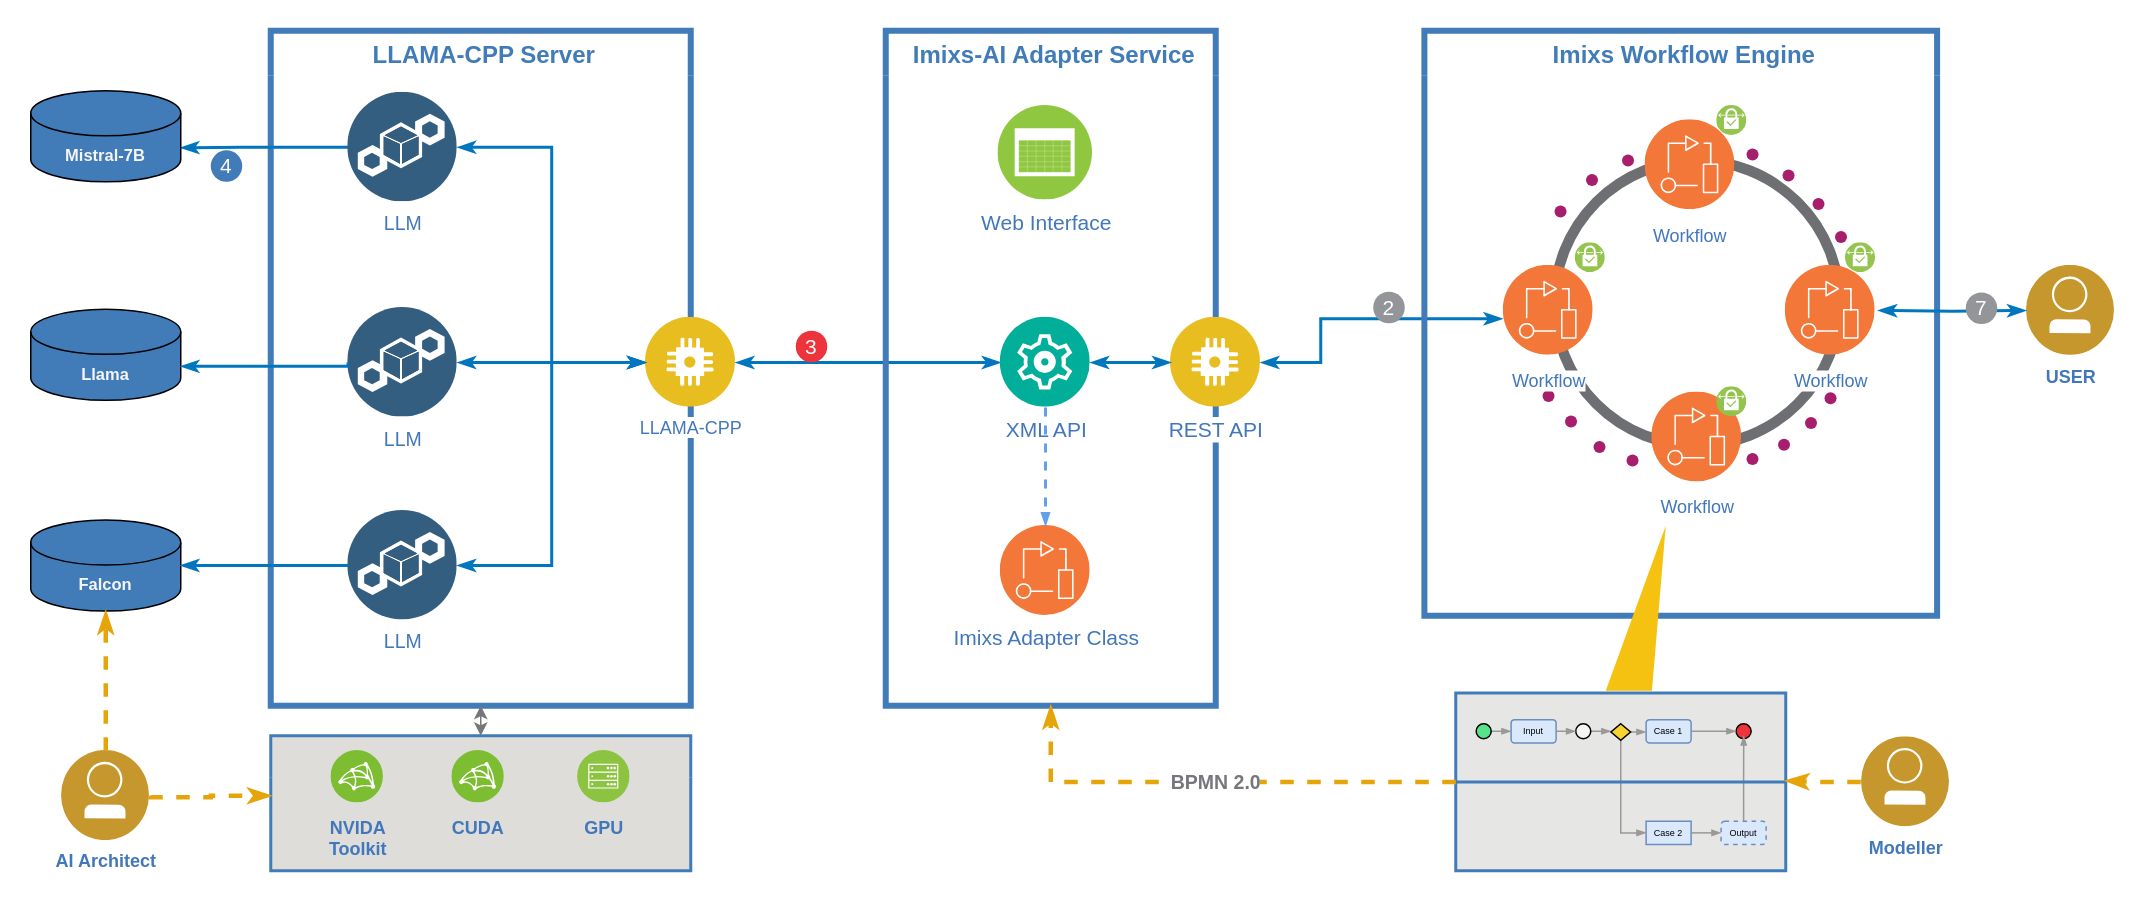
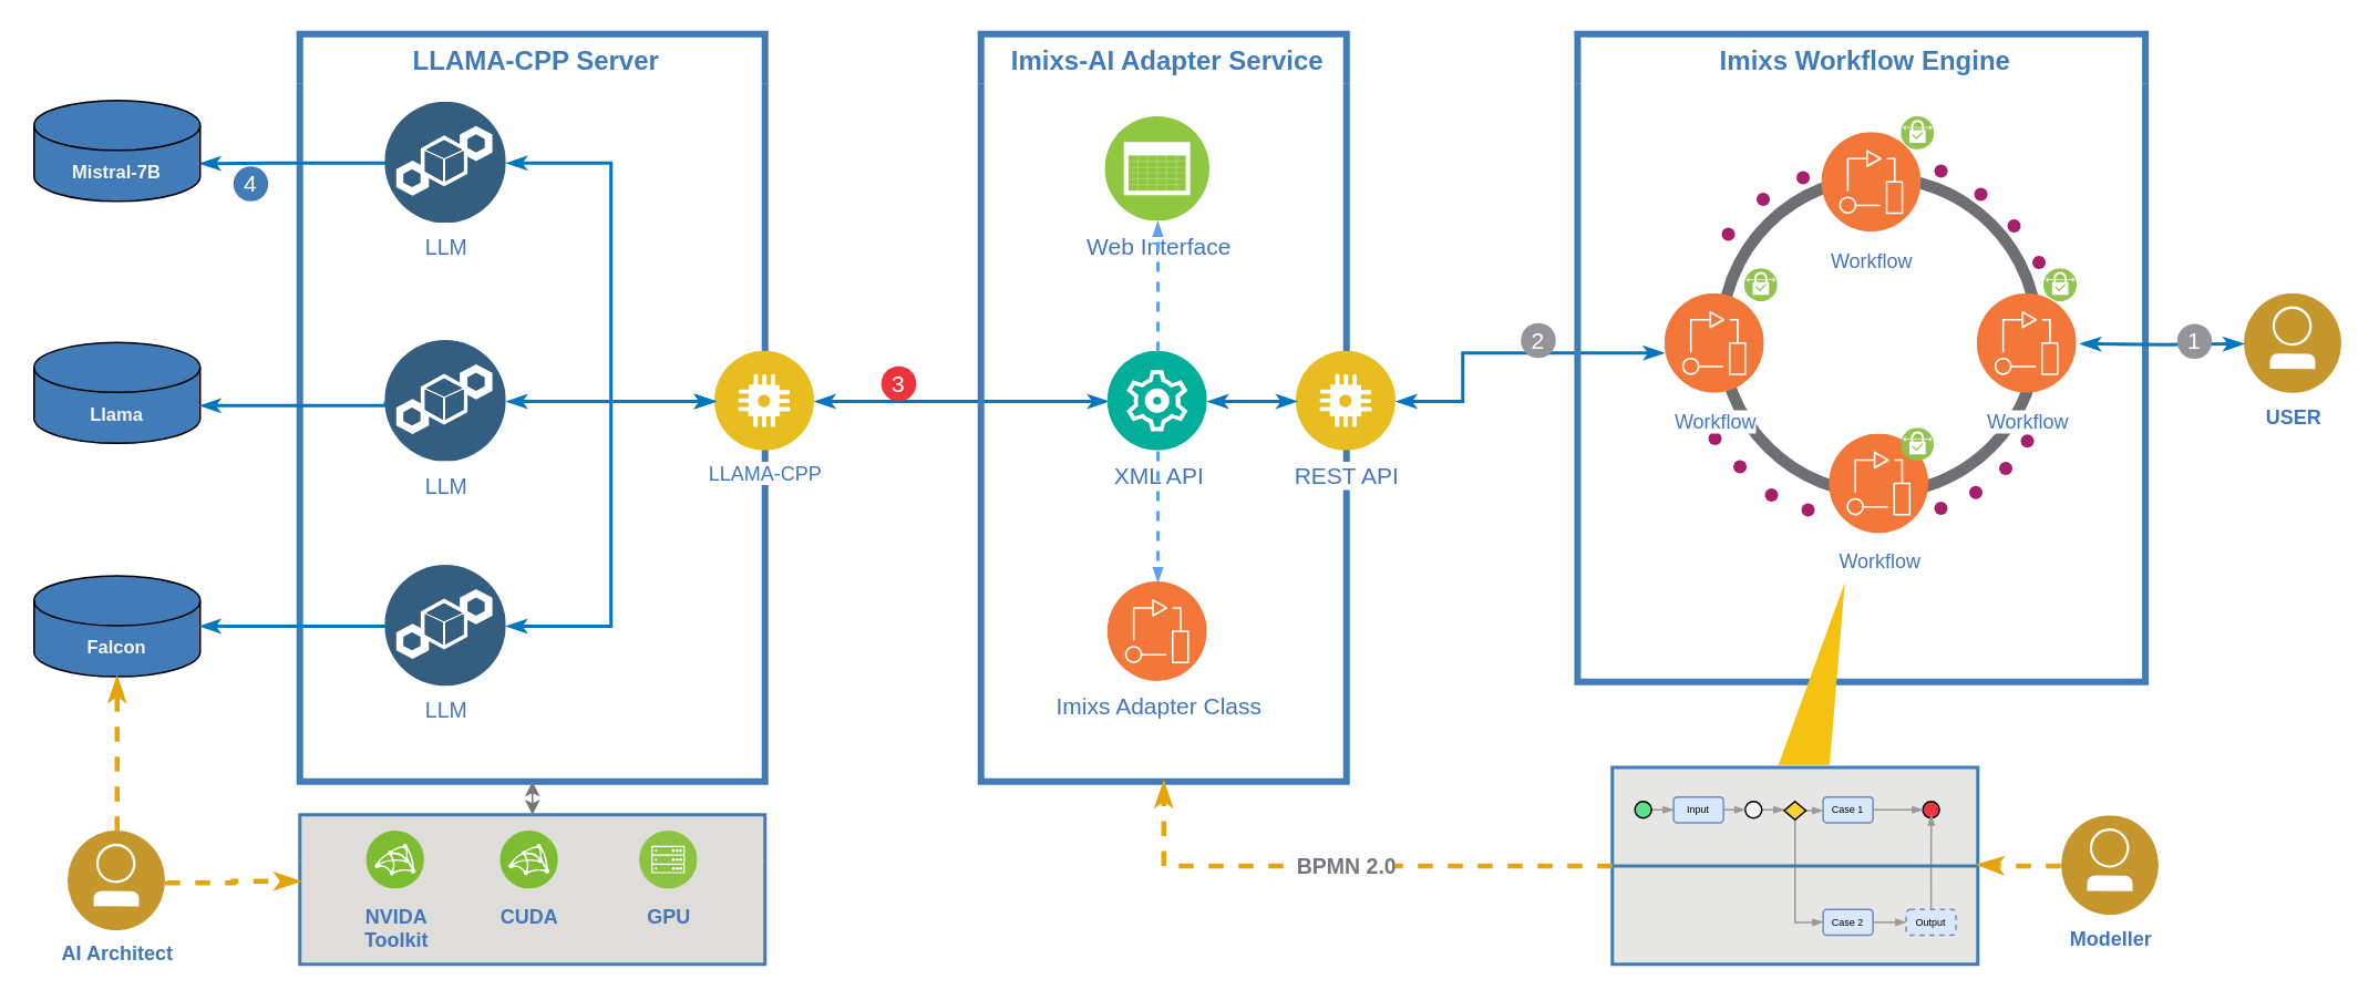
+ <mxCell id="43" value="" style="edgeStyle=orthogonalEdgeStyle;rounded=0;orthogonalLoop=1;jettySize=auto;html=1;strokeColor=#62a0ea;align=center;verticalAlign=middle;fontFamily=Helvetica;fontSize=11;fontColor=default;labelBackgroundColor=default;endArrow=blockThin;endFill=1;endSize=4;entryX=0.5;entryY=1;entryDx=0;entryDy=0;strokeWidth=2;dashed=1;exitX=0.5;exitY=0;exitDx=0;exitDy=0;" edge="1" parent="36" source="37" target="39"><mxGeometry relative="1" as="geometry"><mxPoint x="117" y="261" as="sourcePoint" /><mxPoint x="117" y="340" as="targetPoint" /></mxGeometry></mxCell>
- <mxCell id="76" value="7" style="ellipse;whiteSpace=wrap;html=1;aspect=fixed;rounded=0;strokeColor=none;strokeWidth=7;fillColor=#939598;fontSize=14;align=center;fontColor=#FFFFFF;" parent="1" vertex="1"><mxGeometry x="1310" y="194.5" width="21" height="21" as="geometry" /></mxCell>
+ <mxCell id="76" value="1" style="ellipse;whiteSpace=wrap;html=1;aspect=fixed;rounded=0;strokeColor=none;strokeWidth=7;fillColor=#939598;fontSize=14;align=center;fontColor=#FFFFFF;" parent="1" vertex="1"><mxGeometry x="1310" y="194.5" width="21" height="21" as="geometry" /></mxCell>
- <mxCell id="31" value="Case 2" style="whiteSpace=wrap;html=1;fillColor=#dae8fc;strokeColor=#6c8ebf;fontSize=6;rounded=0;" parent="17" vertex="1"><mxGeometry x="126.91" y="85.5" width="30" height="15.5" as="geometry" /></mxCell>
+ <mxCell id="31" value="Case 2" style="rounded=1;whiteSpace=wrap;html=1;fillColor=#dae8fc;strokeColor=#6c8ebf;fontSize=6;" parent="17" vertex="1"><mxGeometry x="126.91" y="85.5" width="30" height="15.5" as="geometry" /></mxCell>
